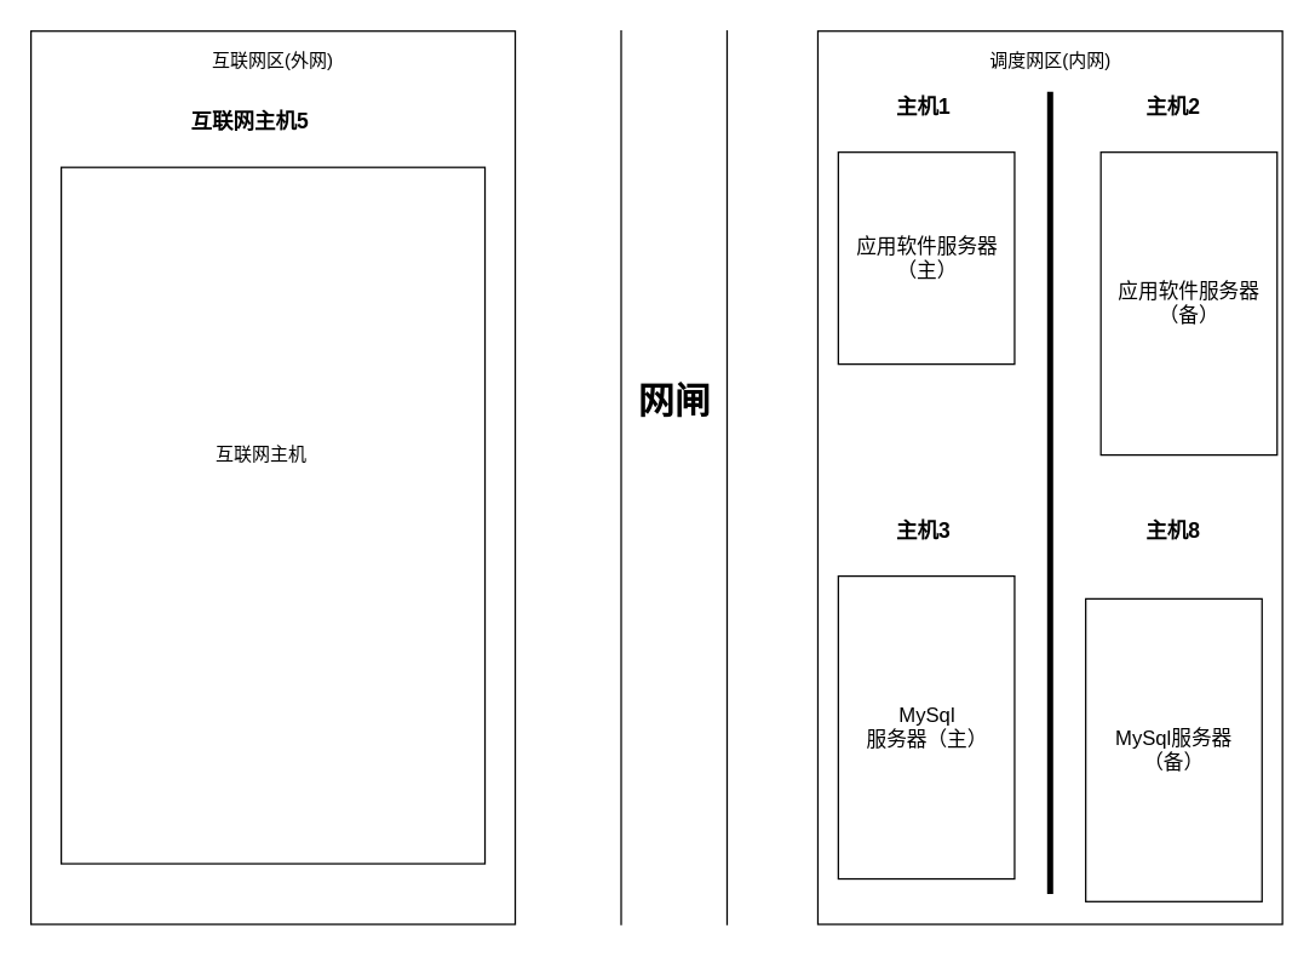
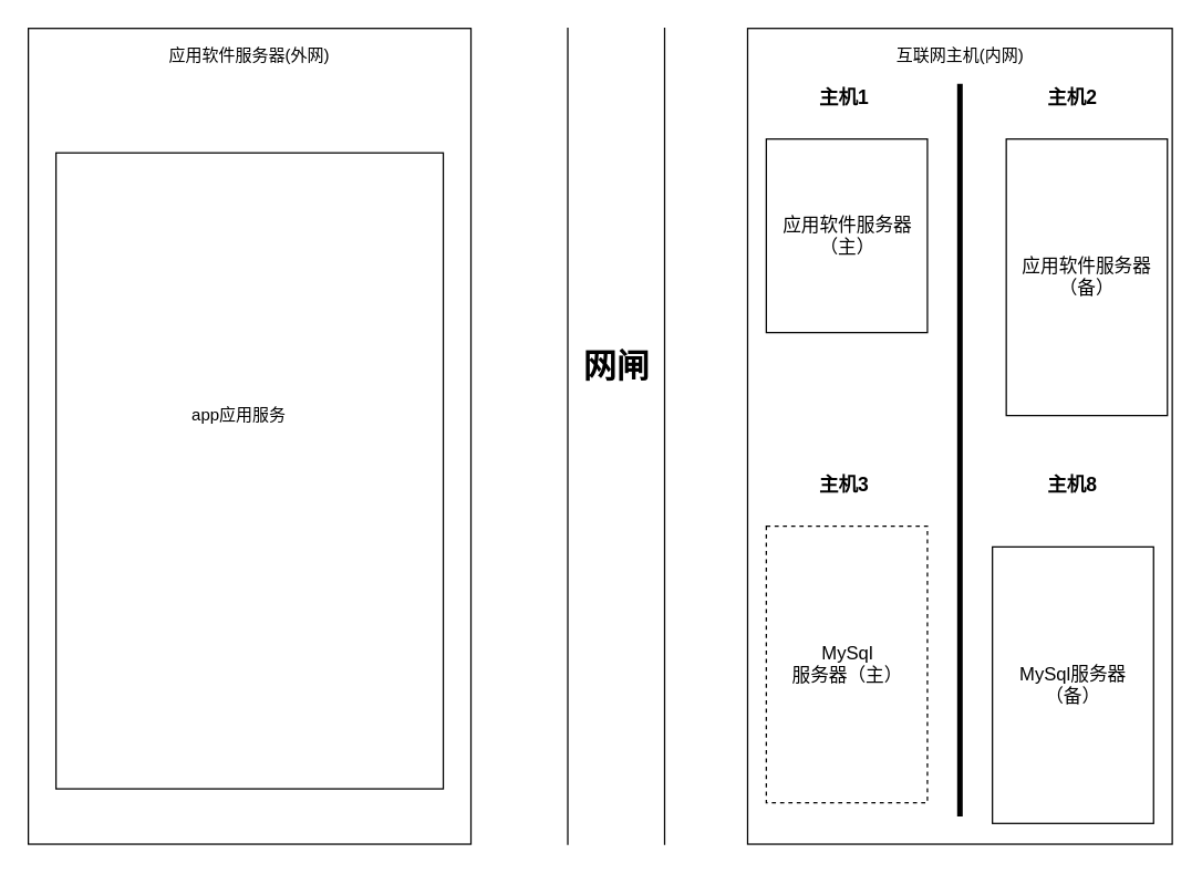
- <mxCell id="6" value="互联网区(外网)" style="text;html=1;strokeColor=none;fillColor=none;align=center;verticalAlign=middle;whiteSpace=wrap;rounded=0;" parent="1" vertex="1"><mxGeometry x="80" y="20" width="200" height="40" as="geometry" /></mxCell>
+ <mxCell id="6" value="应用软件服务器(外网)" style="text;html=1;strokeColor=none;fillColor=none;align=center;verticalAlign=middle;whiteSpace=wrap;rounded=0;" parent="1" vertex="1"><mxGeometry x="80" y="20" width="200" height="40" as="geometry" /></mxCell>
- <mxCell id="7" value="调度网区(内网)" style="text;html=1;strokeColor=none;fillColor=none;align=center;verticalAlign=middle;whiteSpace=wrap;rounded=0;" parent="1" vertex="1"><mxGeometry x="593.5" y="20" width="200" height="40" as="geometry" /></mxCell>
+ <mxCell id="7" value="互联网主机(内网)" style="text;html=1;strokeColor=none;fillColor=none;align=center;verticalAlign=middle;whiteSpace=wrap;rounded=0;" parent="1" vertex="1"><mxGeometry x="593.5" y="20" width="200" height="40" as="geometry" /></mxCell>
- <mxCell id="19" value="&lt;b&gt;&lt;font style=&quot;font-size: 14px&quot;&gt;互联网主机5&lt;/font&gt;&lt;/b&gt;" style="text;html=1;strokeColor=none;fillColor=none;align=center;verticalAlign=middle;whiteSpace=wrap;rounded=0;" vertex="1" parent="1"><mxGeometry x="90" y="60" width="150" height="40" as="geometry" /></mxCell>
- <mxCell id="18" value="互联网主机" style="text;html=1;strokeColor=none;fillColor=none;align=center;verticalAlign=middle;whiteSpace=wrap;rounded=0;" vertex="1" parent="1"><mxGeometry x="75" y="270" width="195" height="60" as="geometry" /></mxCell>
+ <mxCell id="18" value="app应用服务" style="text;html=1;strokeColor=none;fillColor=none;align=center;verticalAlign=middle;whiteSpace=wrap;rounded=0;" vertex="1" parent="1"><mxGeometry x="75" y="270" width="195" height="60" as="geometry" /></mxCell>
- <mxCell id="14" value="&lt;span style=&quot;font-family: &amp;#34;arial&amp;#34; ; font-size: 13.333px ; text-align: left ; background-color: rgb(255 , 255 , 255)&quot;&gt;MySql&lt;/span&gt;&lt;span style=&quot;font-family: &amp;#34;arial&amp;#34; ; font-size: 13.333px ; text-align: left ; background-color: rgb(255 , 255 , 255)&quot;&gt;服务器（主）&lt;/span&gt;" style="rounded=0;whiteSpace=wrap;html=1;" vertex="1" parent="1"><mxGeometry x="553.5" y="380" width="116.5" height="200" as="geometry" /></mxCell>
+ <mxCell id="14" value="&lt;span style=&quot;font-family: &amp;#34;arial&amp;#34; ; font-size: 13.333px ; text-align: left ; background-color: rgb(255 , 255 , 255)&quot;&gt;MySql&lt;/span&gt;&lt;span style=&quot;font-family: &amp;#34;arial&amp;#34; ; font-size: 13.333px ; text-align: left ; background-color: rgb(255 , 255 , 255)&quot;&gt;服务器（主）&lt;/span&gt;" style="rounded=0;whiteSpace=wrap;html=1;dashed=1;" vertex="1" parent="1"><mxGeometry x="553.5" y="380" width="116.5" height="200" as="geometry" /></mxCell>
